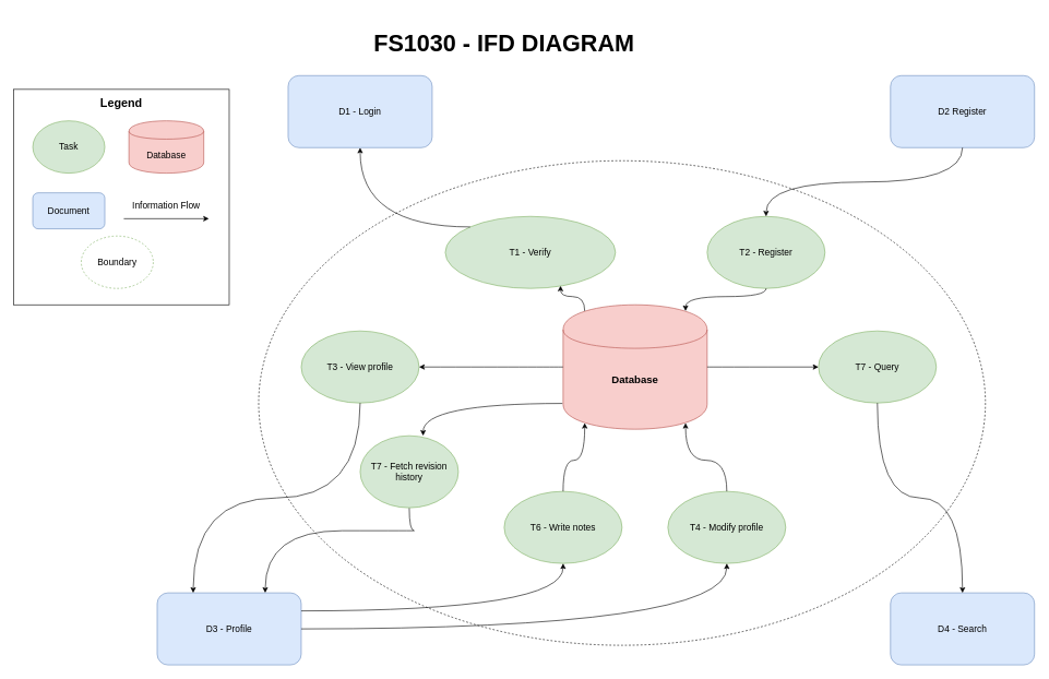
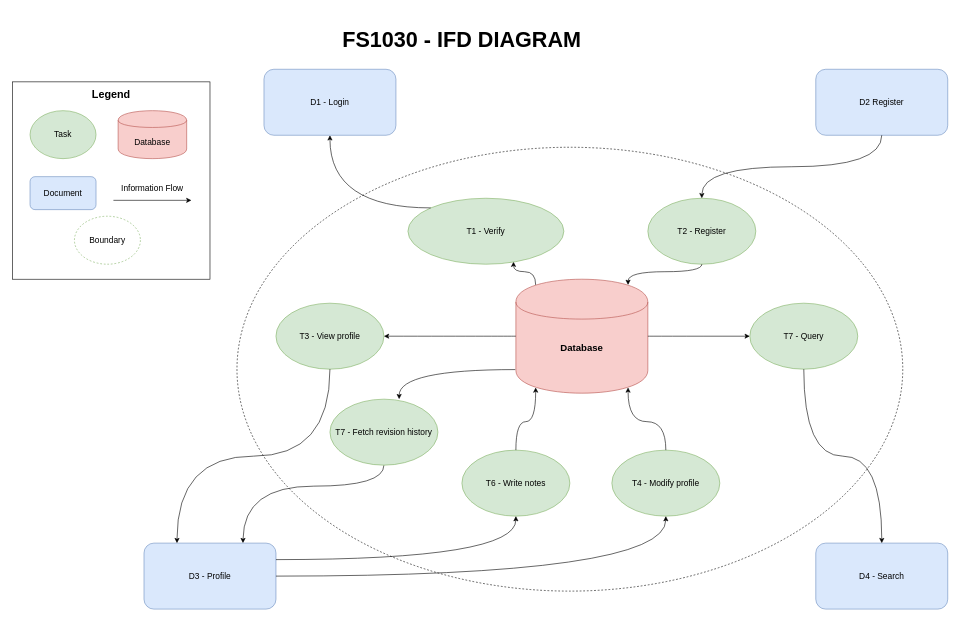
- <mxCell id="10" value="T7&amp;nbsp;- Fetch revision history" style="ellipse;whiteSpace=wrap;html=1;fontSize=14;fillColor=#d5e8d4;strokeColor=#82b366;" parent="1" vertex="1"><mxGeometry x="549" y="665" width="150" height="110" as="geometry" /></mxCell>
+ <mxCell id="10" value="T7&amp;nbsp;- Fetch revision history" style="ellipse;whiteSpace=wrap;html=1;fontSize=14;fillColor=#d5e8d4;strokeColor=#82b366;" parent="1" vertex="1"><mxGeometry x="549" y="665" width="180" height="110" as="geometry" /></mxCell>
